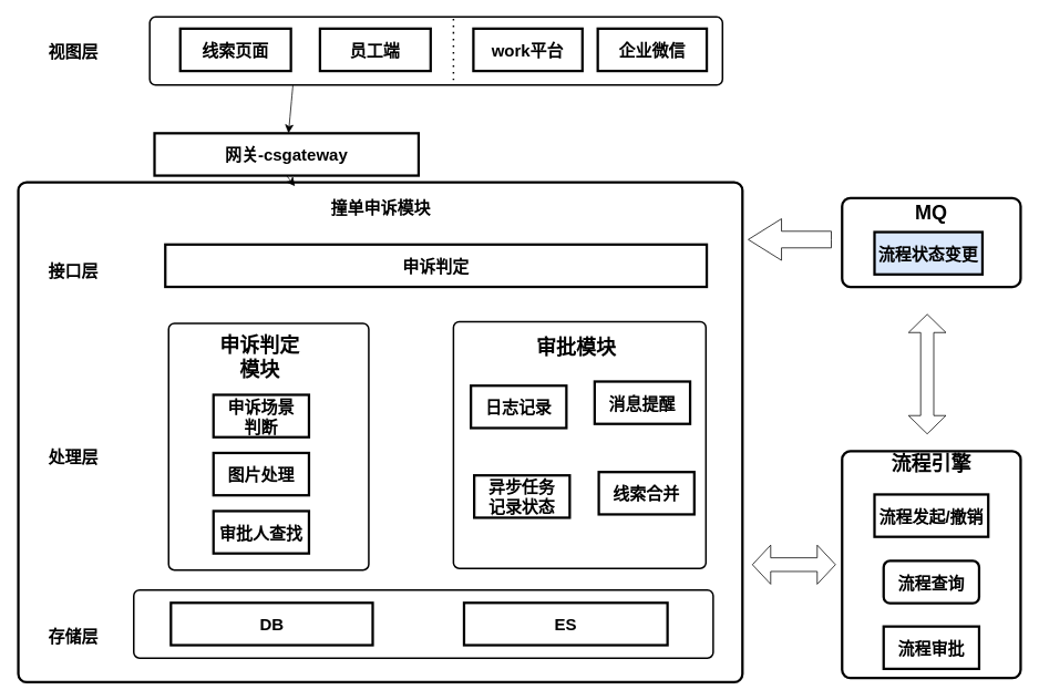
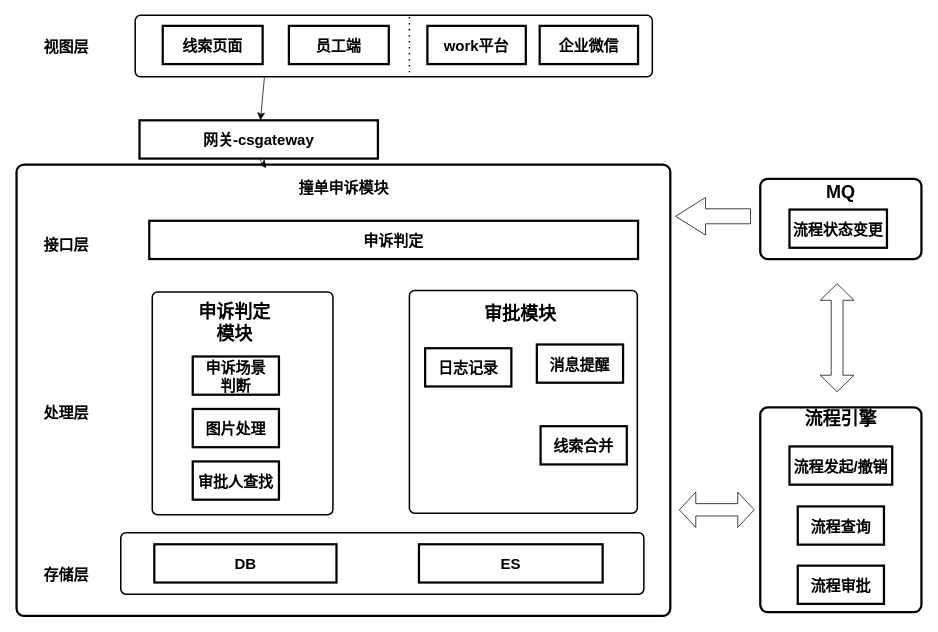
- <mxCell id="17" value="&lt;font style=&quot;font-size: 20px;&quot;&gt;流程状态变更&lt;/font&gt;" style="rounded=0;whiteSpace=wrap;html=1;strokeWidth=3;fontSize=20;fontStyle=1;fillColor=#dae8fc;" parent="15" vertex="1"><mxGeometry x="39" y="41" width="130" height="51" as="geometry" /></mxCell>
+ <mxCell id="17" value="&lt;font style=&quot;font-size: 20px;&quot;&gt;流程状态变更&lt;/font&gt;" style="rounded=0;whiteSpace=wrap;html=1;strokeWidth=3;fontSize=20;fontStyle=1" parent="15" vertex="1"><mxGeometry x="39" y="41" width="130" height="51" as="geometry" /></mxCell>
- <mxCell id="25" value="异步任务&lt;div style=&quot;font-size: 20px;&quot;&gt;记录状态&lt;/div&gt;" style="rounded=0;whiteSpace=wrap;html=1;strokeWidth=3;fontSize=20;fontStyle=1" parent="1" vertex="1"><mxGeometry x="570" y="572" width="115" height="51" as="geometry" /></mxCell>
- <mxCell id="13" value="流程查询" style="whiteSpace=wrap;html=1;strokeWidth=3;fontSize=20;fontStyle=1;rounded=1;" parent="10" vertex="1"><mxGeometry x="50" y="132" width="115" height="51" as="geometry" /></mxCell>
+ <mxCell id="13" value="流程查询" style="rounded=0;whiteSpace=wrap;html=1;strokeWidth=3;fontSize=20;fontStyle=1" parent="10" vertex="1"><mxGeometry x="50" y="132" width="115" height="51" as="geometry" /></mxCell>
